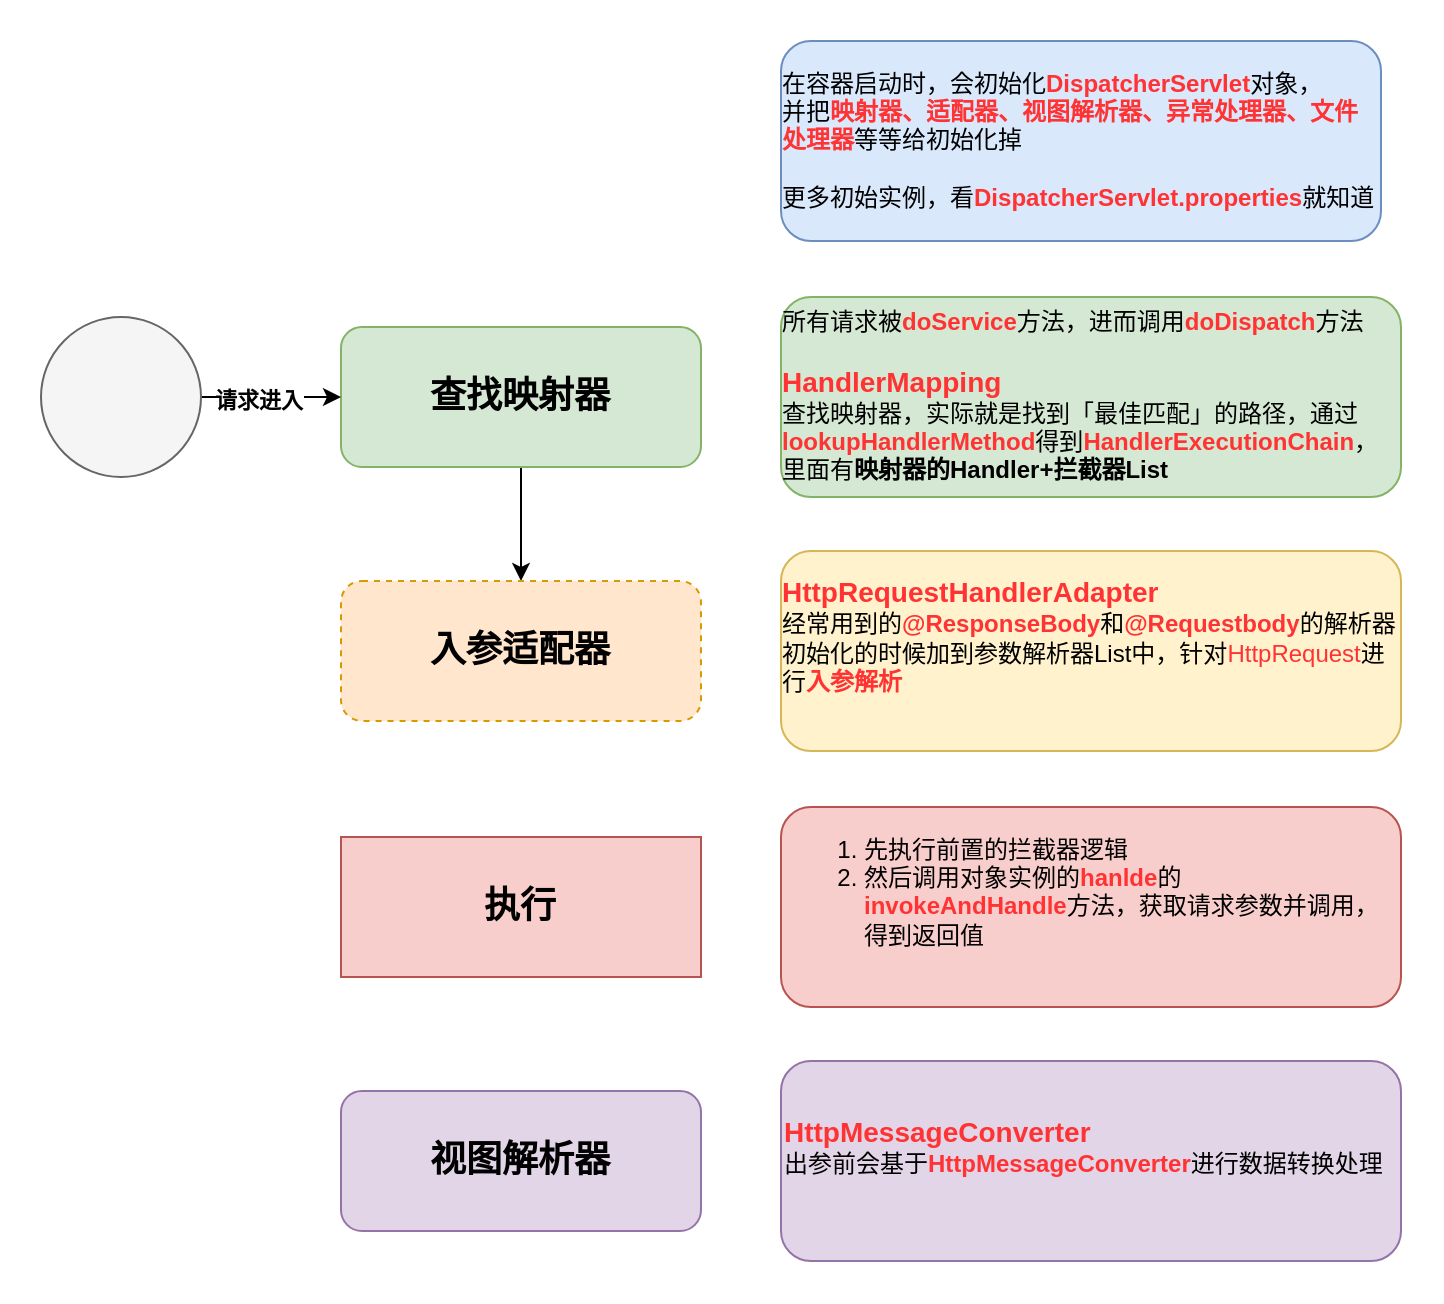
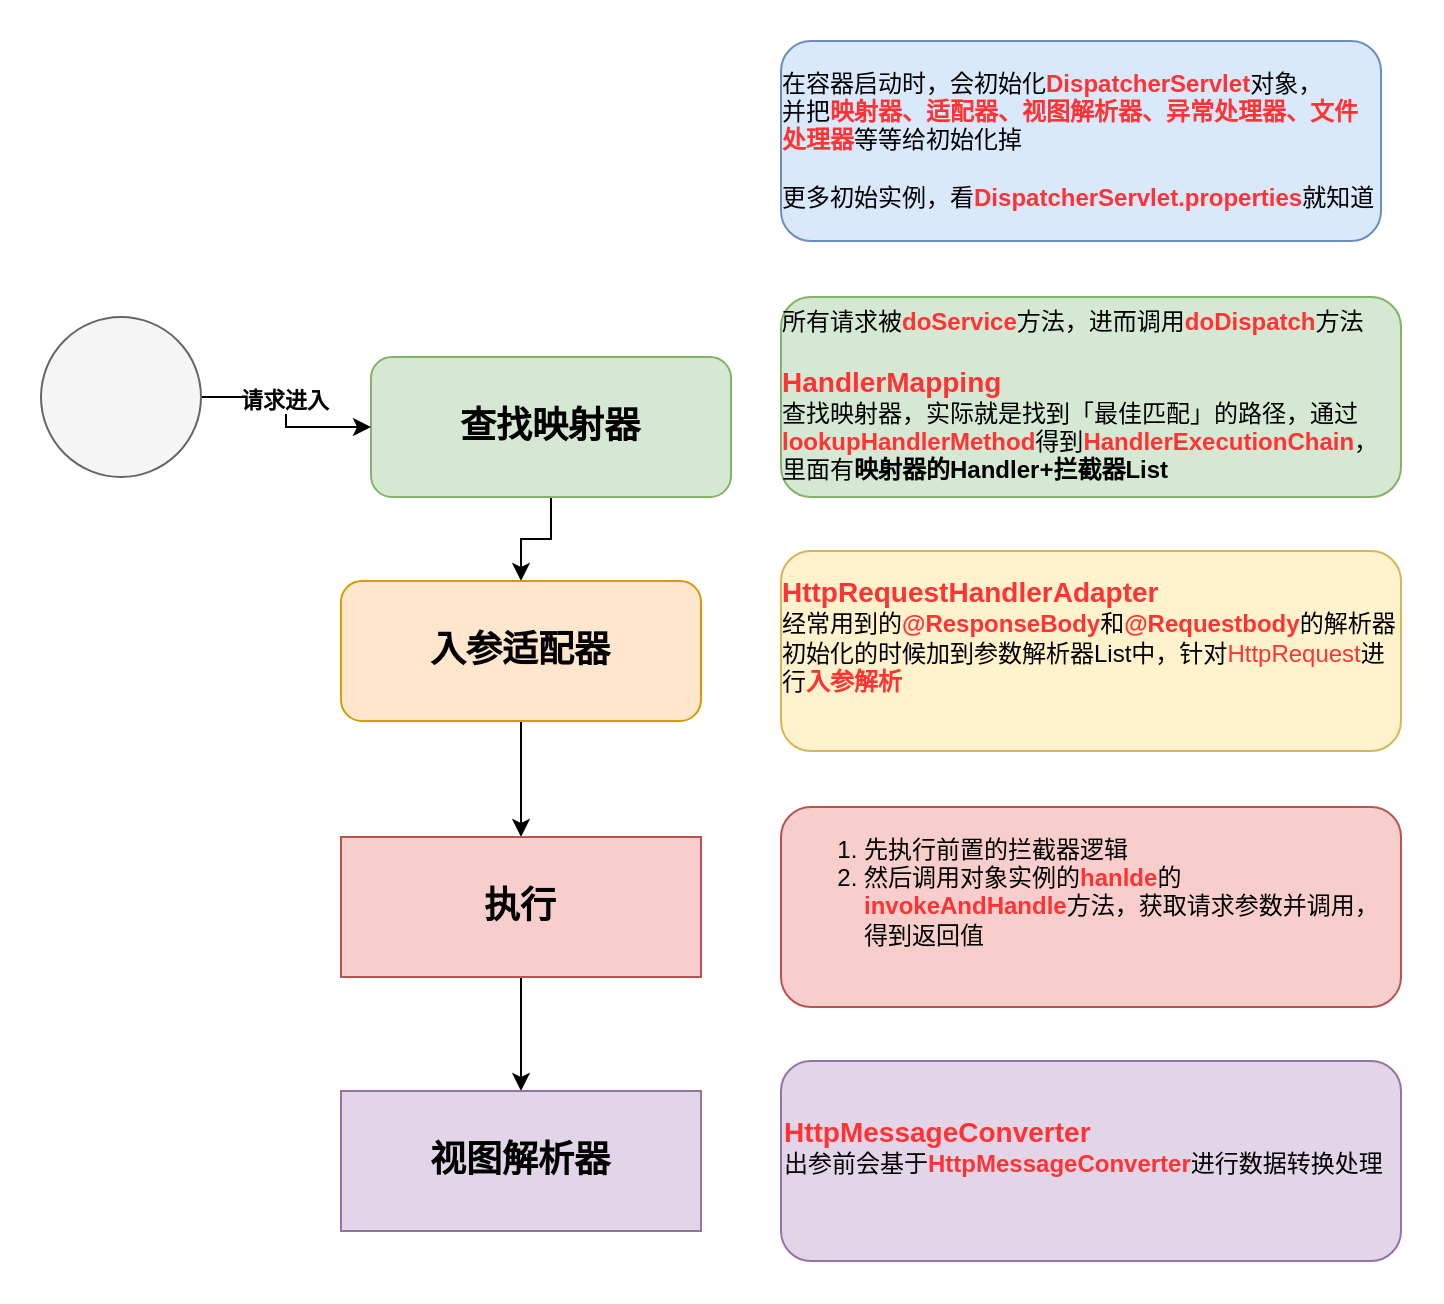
- <mxCell id="3" value="&lt;font style=&quot;font-size: 18px;&quot;&gt;查找映射器&lt;/font&gt;" style="rounded=1;whiteSpace=wrap;html=1;fillColor=#d5e8d4;strokeColor=#82b366;fontStyle=1;" vertex="1" parent="1"><mxGeometry x="170" y="163" width="180" height="70" as="geometry" /></mxCell>
+ <mxCell id="3" value="&lt;font style=&quot;font-size: 18px;&quot;&gt;查找映射器&lt;/font&gt;" style="rounded=1;whiteSpace=wrap;html=1;fillColor=#d5e8d4;strokeColor=#82b366;fontStyle=1;" vertex="1" parent="1"><mxGeometry x="185" y="178" width="180" height="70" as="geometry" /></mxCell>
- <mxCell id="5" value="&lt;font style=&quot;font-size: 18px;&quot;&gt;入参适配器&lt;/font&gt;" style="rounded=1;whiteSpace=wrap;html=1;fillColor=#ffe6cc;strokeColor=#d79b00;fontStyle=1;dashed=1;" vertex="1" parent="1"><mxGeometry x="170" y="290" width="180" height="70" as="geometry" /></mxCell>
+ <mxCell id="5" value="&lt;font style=&quot;font-size: 18px;&quot;&gt;入参适配器&lt;/font&gt;" style="rounded=1;whiteSpace=wrap;html=1;fillColor=#ffe6cc;strokeColor=#d79b00;fontStyle=1;" vertex="1" parent="1"><mxGeometry x="170" y="290" width="180" height="70" as="geometry" /></mxCell>
+ <mxCell id="4" value="" style="edgeStyle=orthogonalEdgeStyle;rounded=0;orthogonalLoop=1;jettySize=auto;html=1;fontStyle=1" edge="1" parent="1" source="5" target="7"><mxGeometry relative="1" as="geometry" /></mxCell>
+ <mxCell id="6" value="" style="edgeStyle=orthogonalEdgeStyle;rounded=0;orthogonalLoop=1;jettySize=auto;html=1;fontStyle=1" edge="1" parent="1" source="7" target="8"><mxGeometry relative="1" as="geometry" /></mxCell>
- <mxCell id="8" value="&lt;font style=&quot;font-size: 18px;&quot;&gt;视图解析器&lt;/font&gt;" style="rounded=1;whiteSpace=wrap;html=1;fillColor=#e1d5e7;strokeColor=#9673a6;fontStyle=1;" vertex="1" parent="1"><mxGeometry x="170" y="545" width="180" height="70" as="geometry" /></mxCell>
+ <mxCell id="8" value="&lt;font style=&quot;font-size: 18px;&quot;&gt;视图解析器&lt;/font&gt;" style="whiteSpace=wrap;html=1;fillColor=#e1d5e7;strokeColor=#9673a6;fontStyle=1;rounded=0;" vertex="1" parent="1"><mxGeometry x="170" y="545" width="180" height="70" as="geometry" /></mxCell>
